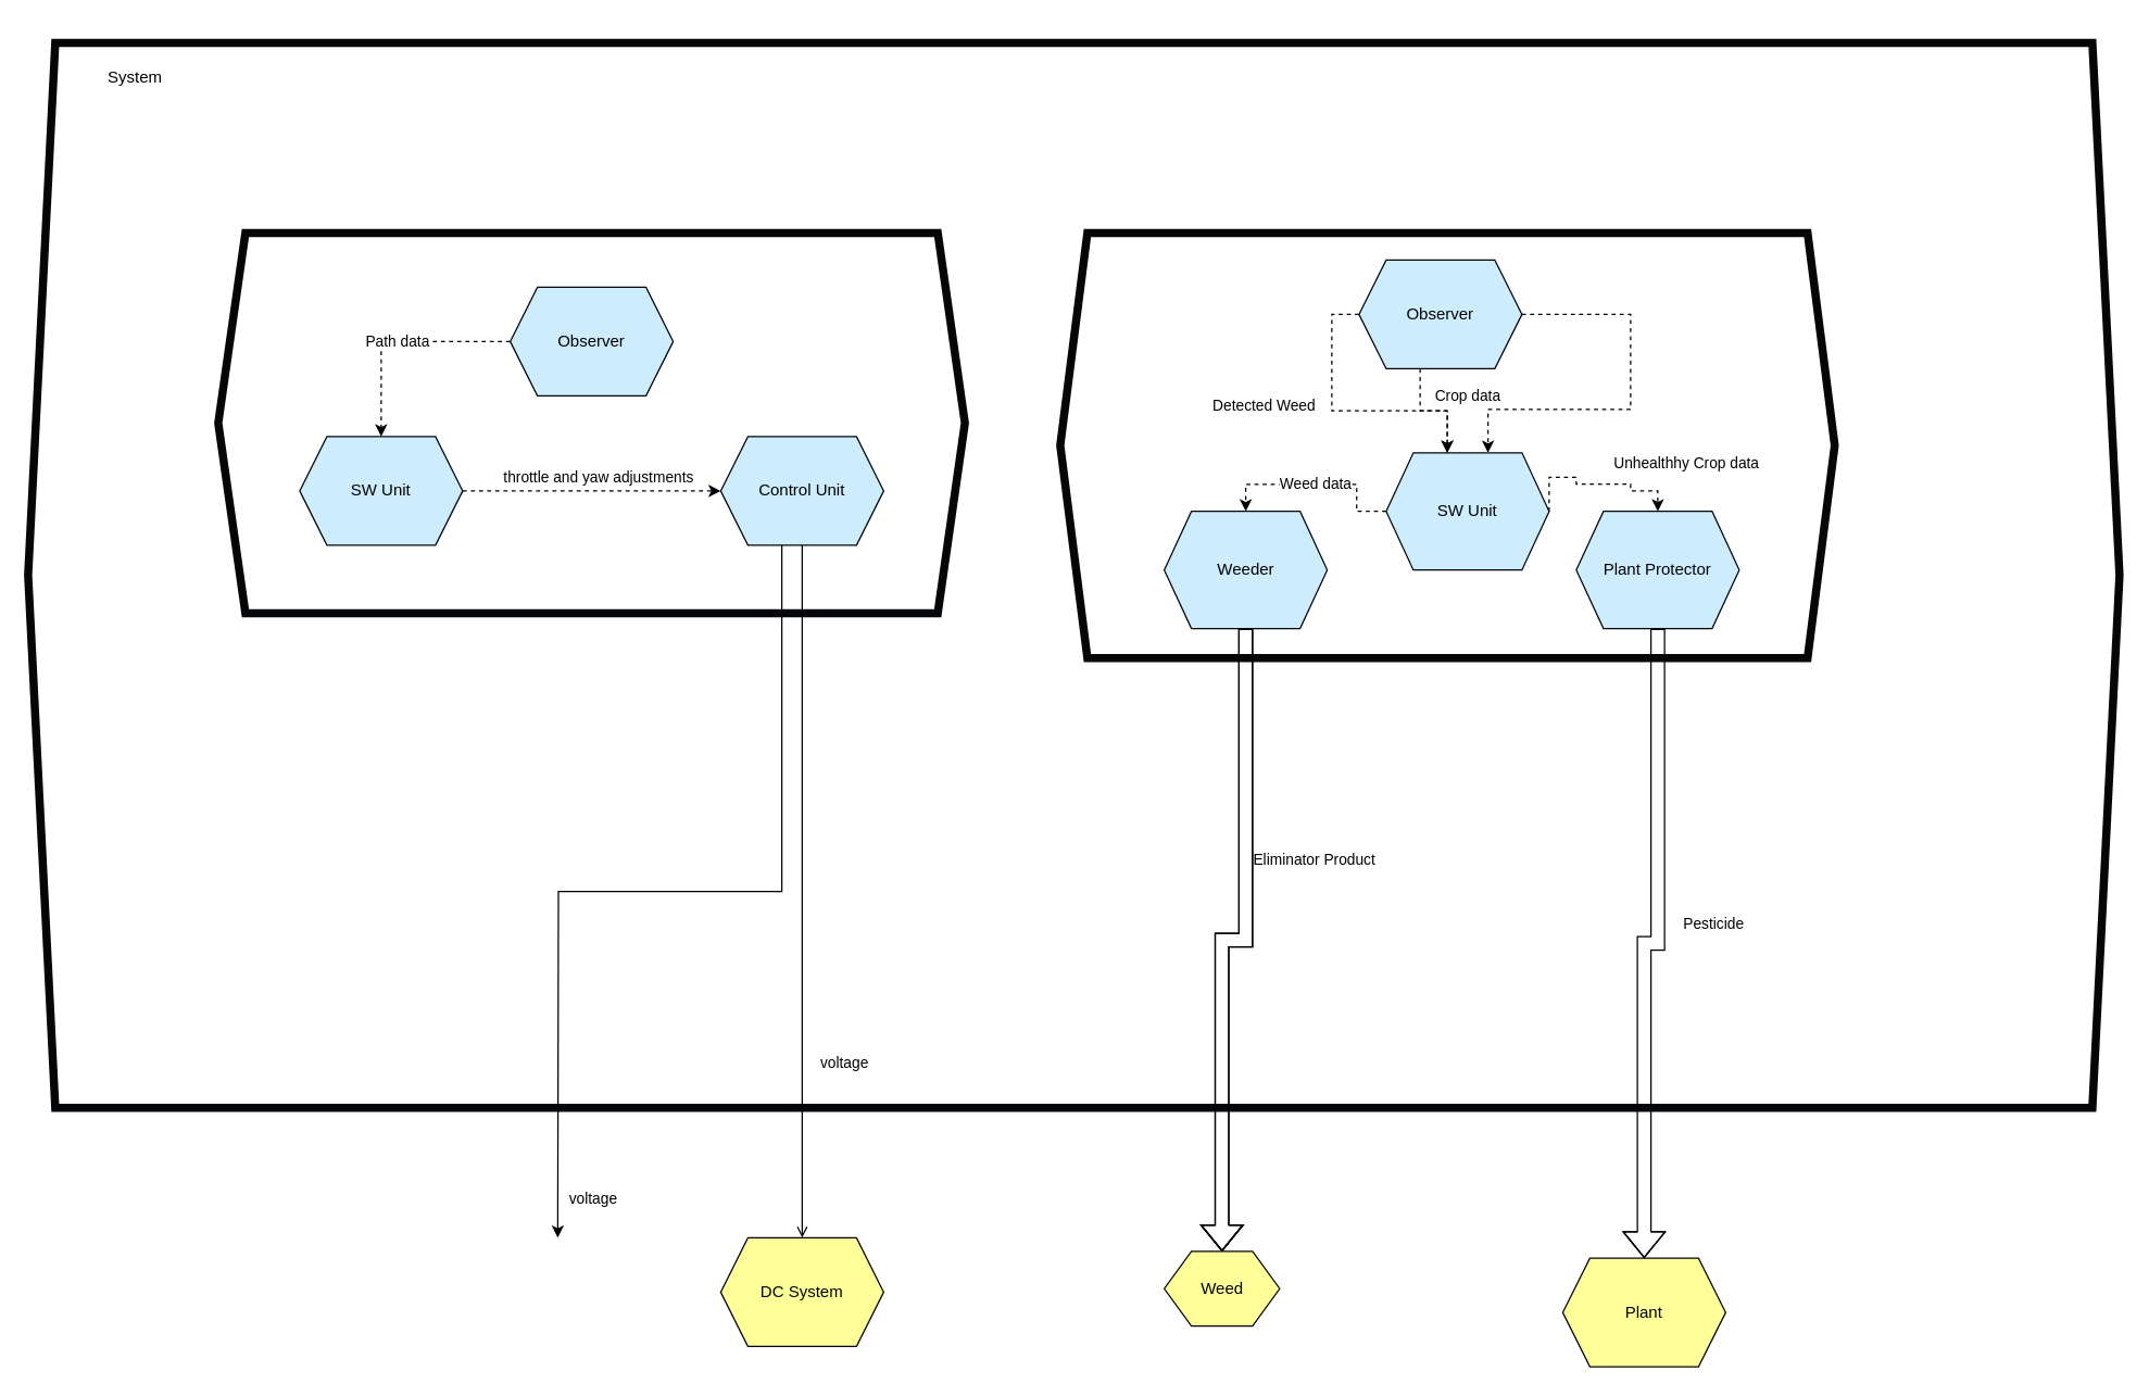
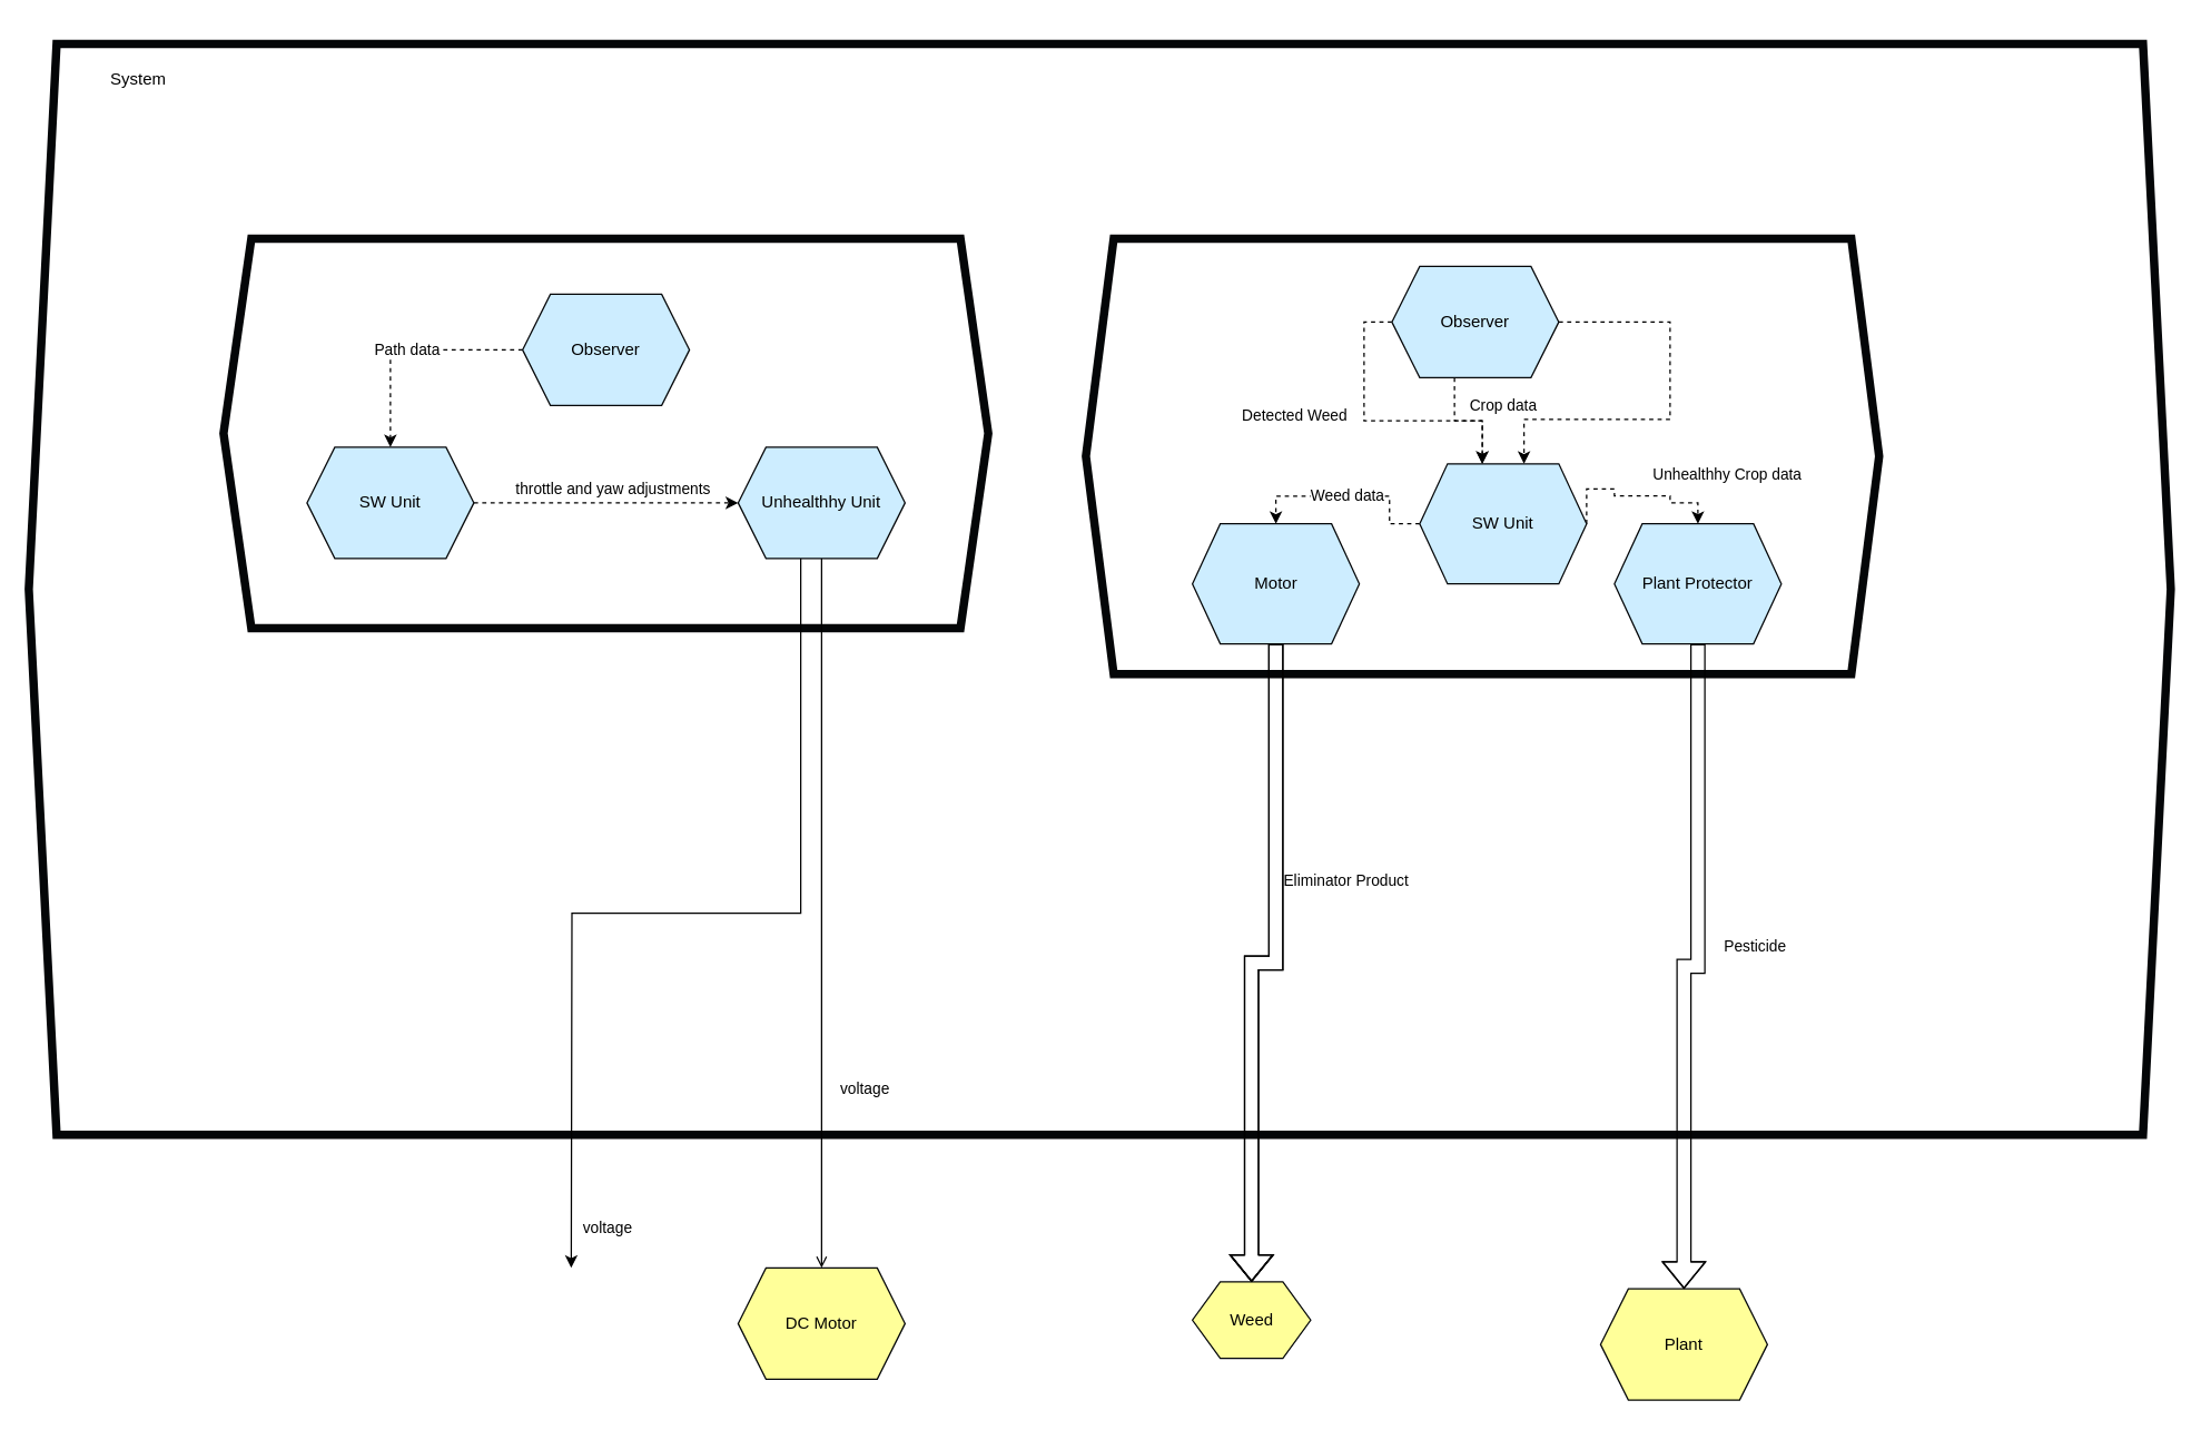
- <mxCell id="16" value="Control Unit" style="shape=hexagon;perimeter=hexagonPerimeter2;whiteSpace=wrap;html=1;fixedSize=1;fillColor=#cdedff;strokeColor=#040608;" vertex="1" parent="11"><mxGeometry x="370" y="150" width="120" height="80" as="geometry" /></mxCell>
+ <mxCell id="16" value="Unhealthhy Unit" style="shape=hexagon;perimeter=hexagonPerimeter2;whiteSpace=wrap;html=1;fixedSize=1;fillColor=#cdedff;strokeColor=#040608;" vertex="1" parent="11"><mxGeometry x="370" y="150" width="120" height="80" as="geometry" /></mxCell>
- <mxCell id="9" value="Weeder" style="shape=hexagon;perimeter=hexagonPerimeter2;whiteSpace=wrap;html=1;fixedSize=1;fillColor=#cdedff;strokeColor=#040608;" vertex="1" parent="4"><mxGeometry x="76.61" y="205.069" width="120" height="86.345" as="geometry" /></mxCell>
+ <mxCell id="9" value="Motor" style="shape=hexagon;perimeter=hexagonPerimeter2;whiteSpace=wrap;html=1;fixedSize=1;fillColor=#cdedff;strokeColor=#040608;" vertex="1" parent="4"><mxGeometry x="76.61" y="205.069" width="120" height="86.345" as="geometry" /></mxCell>
- <mxCell id="28" value="DC System" style="shape=hexagon;perimeter=hexagonPerimeter2;whiteSpace=wrap;html=1;fixedSize=1;fillColor=#ffff99;strokeColor=#040608;" vertex="1" parent="1"><mxGeometry x="530" y="911" width="120" height="80" as="geometry" /></mxCell>
+ <mxCell id="28" value="DC Motor" style="shape=hexagon;perimeter=hexagonPerimeter2;whiteSpace=wrap;html=1;fixedSize=1;fillColor=#ffff99;strokeColor=#040608;" vertex="1" parent="1"><mxGeometry x="530" y="911" width="120" height="80" as="geometry" /></mxCell>
